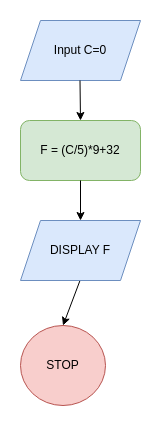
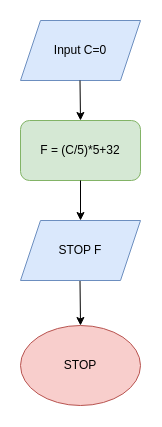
- <mxCell id="4" value="F = (C/5)*9+32" style="rounded=1;whiteSpace=wrap;html=1;fillColor=#d5e8d4;strokeColor=#82b366;" parent="1" vertex="1"><mxGeometry x="20" y="120" width="120" height="60" as="geometry" /></mxCell>
+ <mxCell id="4" value="F = (C/5)*5+32" style="rounded=1;whiteSpace=wrap;html=1;fillColor=#d5e8d4;strokeColor=#82b366;" parent="1" vertex="1"><mxGeometry x="20" y="120" width="120" height="60" as="geometry" /></mxCell>
- <mxCell id="8" value="DISPLAY F" style="shape=parallelogram;perimeter=parallelogramPerimeter;whiteSpace=wrap;html=1;fixedSize=1;fillColor=#dae8fc;strokeColor=#6c8ebf;" parent="1" vertex="1"><mxGeometry x="20" y="220" width="120" height="60" as="geometry" /></mxCell>
+ <mxCell id="8" value="STOP F" style="shape=parallelogram;perimeter=parallelogramPerimeter;whiteSpace=wrap;html=1;fixedSize=1;fillColor=#dae8fc;strokeColor=#6c8ebf;" parent="1" vertex="1"><mxGeometry x="20" y="220" width="120" height="60" as="geometry" /></mxCell>
- <mxCell id="2" value="STOP" style="ellipse;whiteSpace=wrap;html=1;fillColor=#f8cecc;strokeColor=#b85450;" parent="1" vertex="1"><mxGeometry x="20" y="325" width="85" height="80" as="geometry" /></mxCell>
+ <mxCell id="2" value="STOP" style="ellipse;whiteSpace=wrap;html=1;fillColor=#f8cecc;strokeColor=#b85450;" parent="1" vertex="1"><mxGeometry x="20" y="325" width="120" height="80" as="geometry" /></mxCell>
